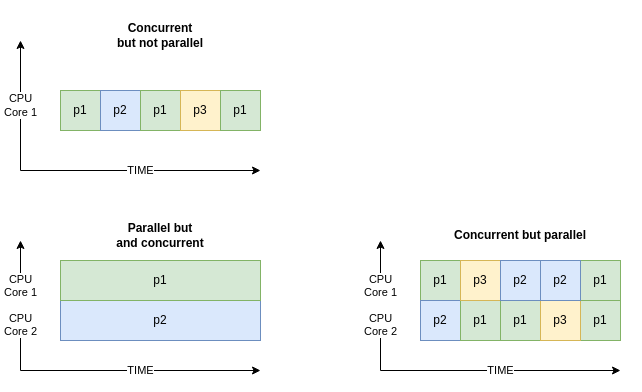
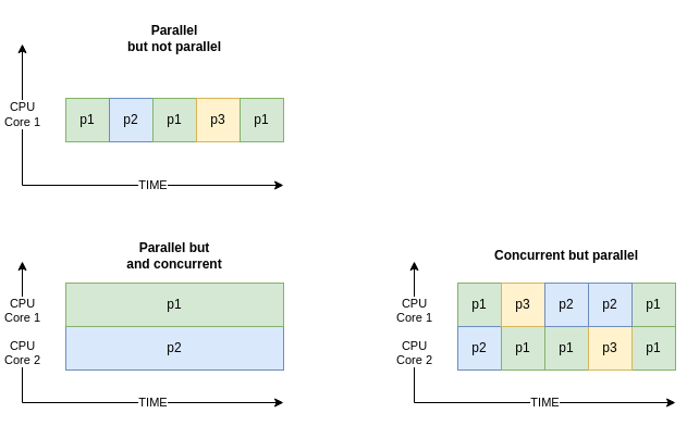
- <mxCell id="2" value="&lt;div&gt;Concurrent&lt;/div&gt;&lt;div&gt;but not parallel&lt;/div&gt;" style="text;html=1;align=center;verticalAlign=middle;whiteSpace=wrap;rounded=0;fontStyle=1" vertex="1" parent="1"><mxGeometry x="85" y="20" width="150" height="30" as="geometry" /></mxCell>
+ <mxCell id="2" value="&lt;div&gt;Parallel&lt;/div&gt;&lt;div&gt;but not parallel&lt;/div&gt;" style="text;html=1;align=center;verticalAlign=middle;whiteSpace=wrap;rounded=0;fontStyle=1" vertex="1" parent="1"><mxGeometry x="85" y="20" width="150" height="30" as="geometry" /></mxCell>
